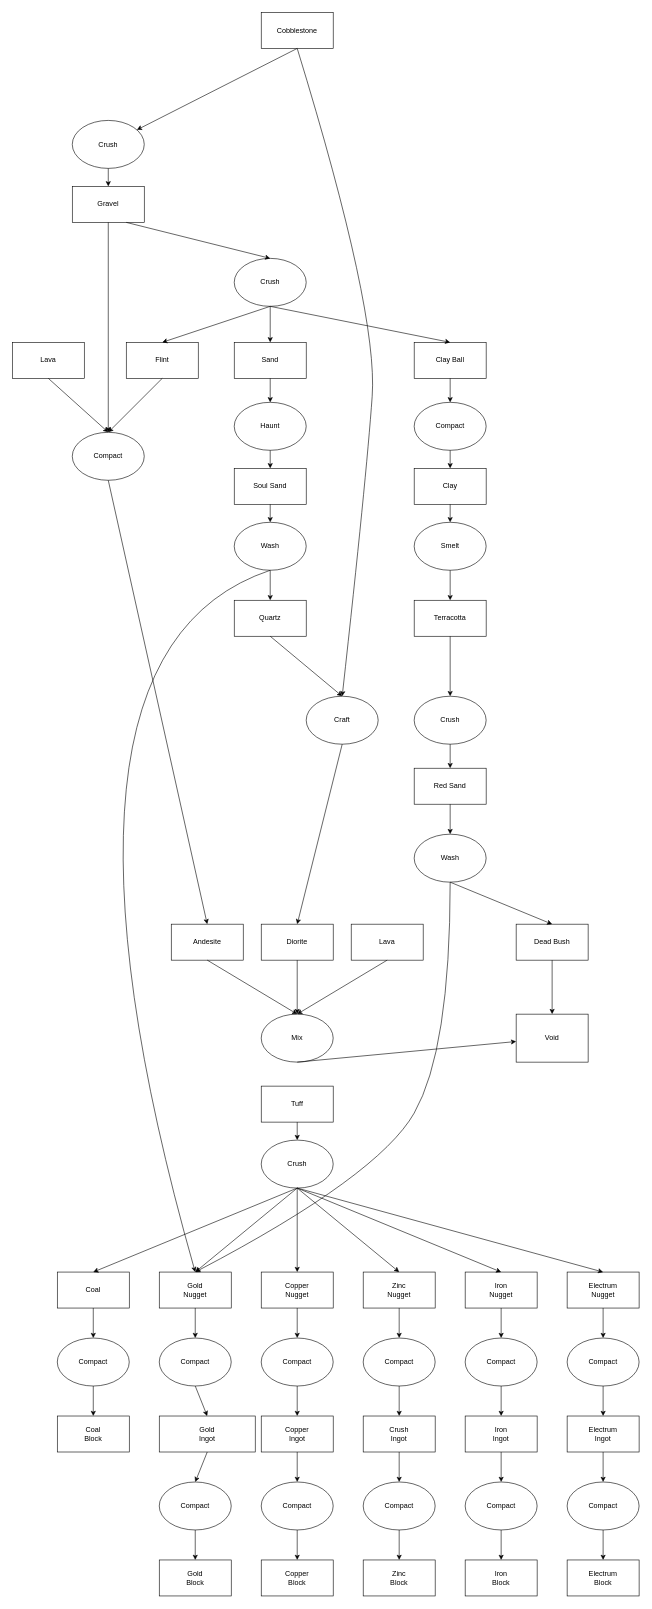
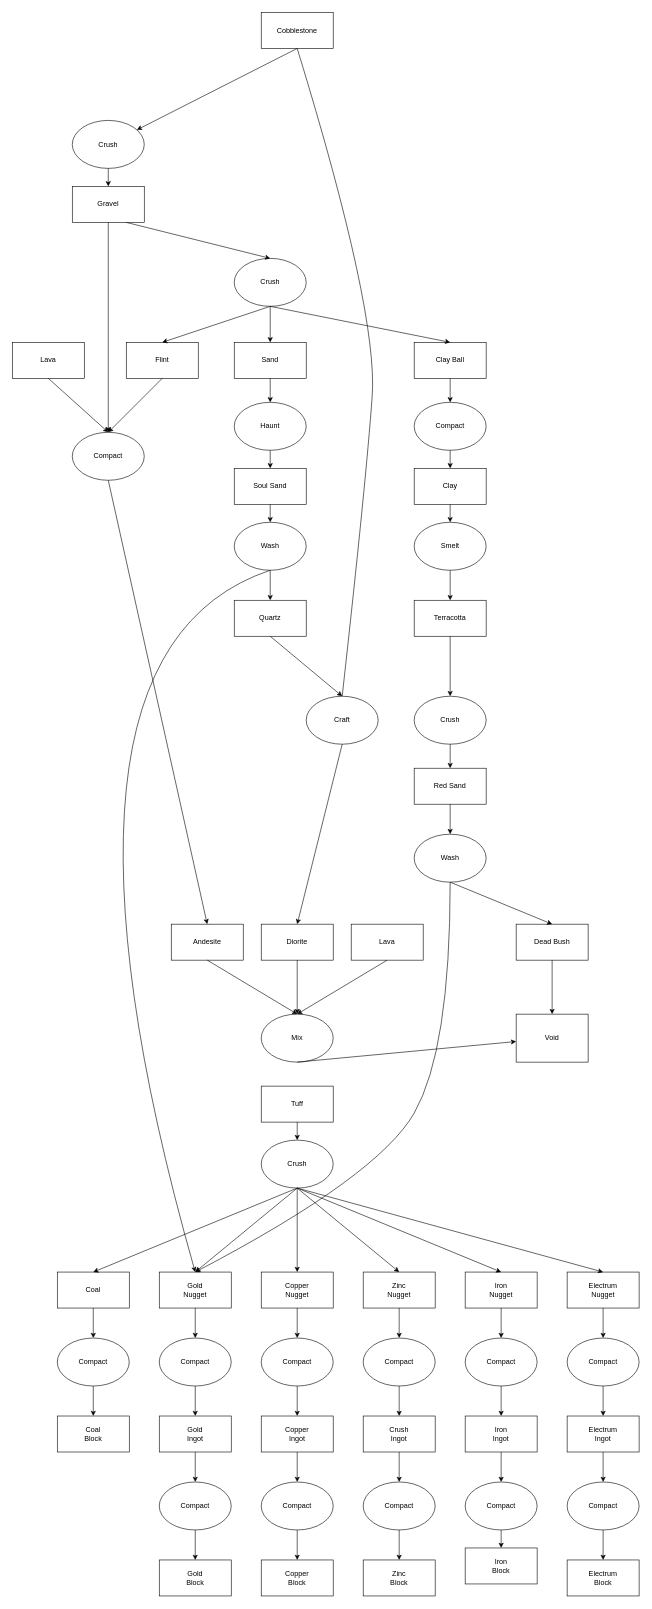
- <mxCell id="106" value="" style="curved=1;endArrow=classic;html=1;rounded=0;exitX=0.5;exitY=1;exitDx=0;exitDy=0;entryX=0.5;entryY=0;entryDx=0;entryDy=0;" parent="1" source="13" target="15" edge="1"><mxGeometry width="50" height="50" relative="1" as="geometry"><mxPoint x="560" y="690" as="sourcePoint" /><mxPoint x="610" y="640" as="targetPoint" /><Array as="points"><mxPoint x="630" y="520" /><mxPoint x="610" y="800" /></Array></mxGeometry></mxCell>
+ <mxCell id="106" value="" style="curved=1;endArrow=none;html=1;rounded=0;exitX=0.5;exitY=1;exitDx=0;exitDy=0;entryX=0.5;entryY=0;entryDx=0;entryDy=0;" parent="1" source="13" target="15" edge="1"><mxGeometry width="50" height="50" relative="1" as="geometry"><mxPoint x="560" y="690" as="sourcePoint" /><mxPoint x="610" y="640" as="targetPoint" /><Array as="points"><mxPoint x="630" y="520" /><mxPoint x="610" y="800" /></Array></mxGeometry></mxCell>
- <mxCell id="54" value="Gold&lt;div&gt;Ingot&lt;/div&gt;" style="rounded=0;whiteSpace=wrap;html=1;" parent="1" vertex="1"><mxGeometry x="265" y="2360" width="160" height="60" as="geometry" /></mxCell>
+ <mxCell id="54" value="Gold&lt;div&gt;Ingot&lt;/div&gt;" style="rounded=0;whiteSpace=wrap;html=1;" parent="1" vertex="1"><mxGeometry x="265" y="2360" width="120" height="60" as="geometry" /></mxCell>
- <mxCell id="75" value="Iron&lt;div&gt;Block&lt;/div&gt;" style="rounded=0;whiteSpace=wrap;html=1;" parent="1" vertex="1"><mxGeometry x="775" y="2600" width="120" height="60" as="geometry" /></mxCell>
+ <mxCell id="75" value="Iron&lt;div&gt;Block&lt;/div&gt;" style="rounded=0;whiteSpace=wrap;html=1;" parent="1" vertex="1"><mxGeometry x="775" y="2580" width="120" height="60" as="geometry" /></mxCell>
